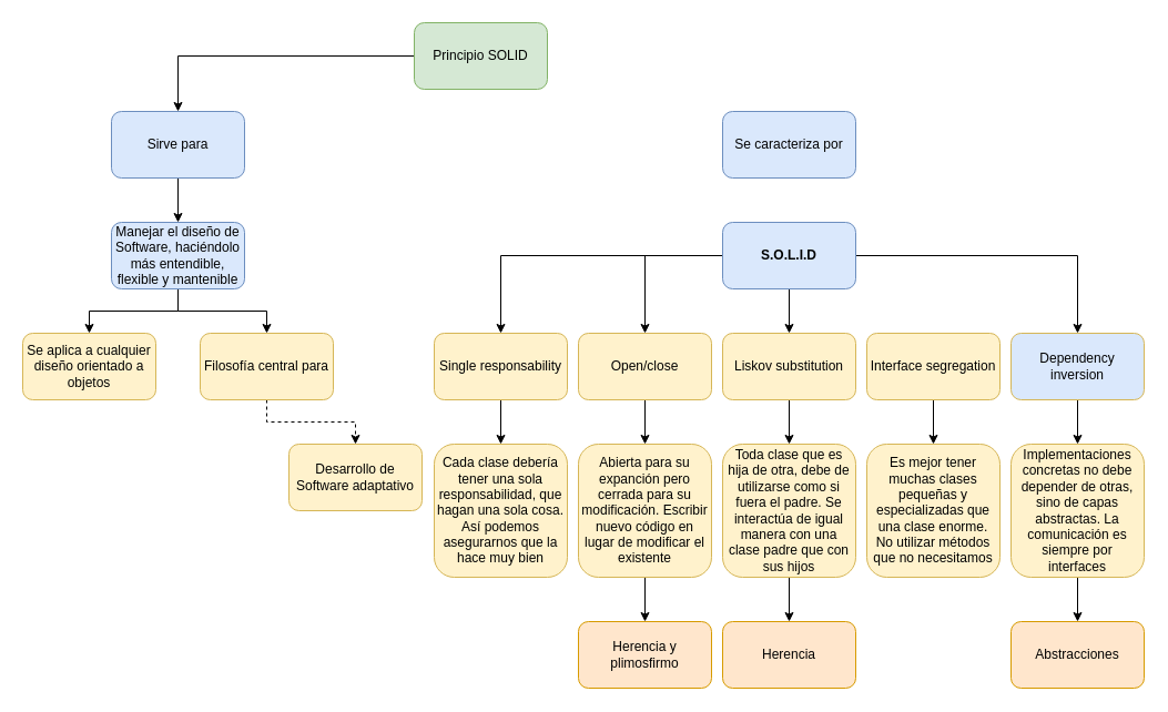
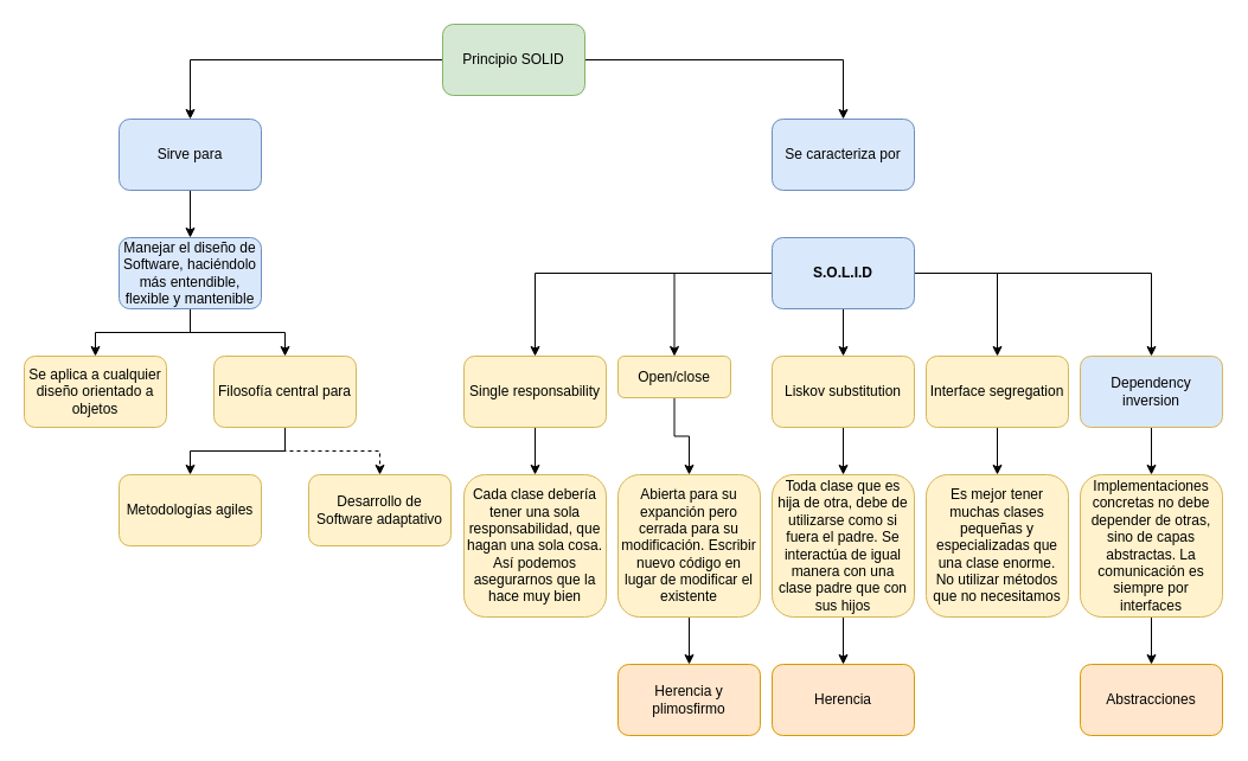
+ <mxCell id="3" style="edgeStyle=orthogonalEdgeStyle;rounded=0;orthogonalLoop=1;jettySize=auto;html=1;entryX=0.5;entryY=0;entryDx=0;entryDy=0;" parent="1" source="4" target="7" edge="1"><mxGeometry relative="1" as="geometry" /></mxCell>
+ <mxCell id="14" style="edgeStyle=orthogonalEdgeStyle;rounded=0;orthogonalLoop=1;jettySize=auto;html=1;" parent="1" source="16" target="20" edge="1"><mxGeometry relative="1" as="geometry" /></mxCell>
- <mxCell id="22" value="Open/close" style="rounded=1;whiteSpace=wrap;html=1;fillColor=#fff2cc;strokeColor=#d6b656;" parent="1" vertex="1"><mxGeometry x="521" y="300" width="120" height="60" as="geometry" /></mxCell>
+ <mxCell id="22" value="Open/close" style="rounded=1;whiteSpace=wrap;html=1;fillColor=#fff2cc;strokeColor=#d6b656;" parent="1" vertex="1"><mxGeometry x="521" y="300" width="95" height="35" as="geometry" /></mxCell>
+ <mxCell id="27" style="edgeStyle=orthogonalEdgeStyle;rounded=0;orthogonalLoop=1;jettySize=auto;html=1;entryX=0.5;entryY=0;entryDx=0;entryDy=0;" parent="1" source="29" target="31" edge="1"><mxGeometry relative="1" as="geometry" /></mxCell>
+ <mxCell id="31" value="Metodologías agiles" style="rounded=1;whiteSpace=wrap;html=1;fillColor=#fff2cc;strokeColor=#d6b656;" parent="1" vertex="1"><mxGeometry x="100" y="400" width="120" height="60" as="geometry" /></mxCell>
